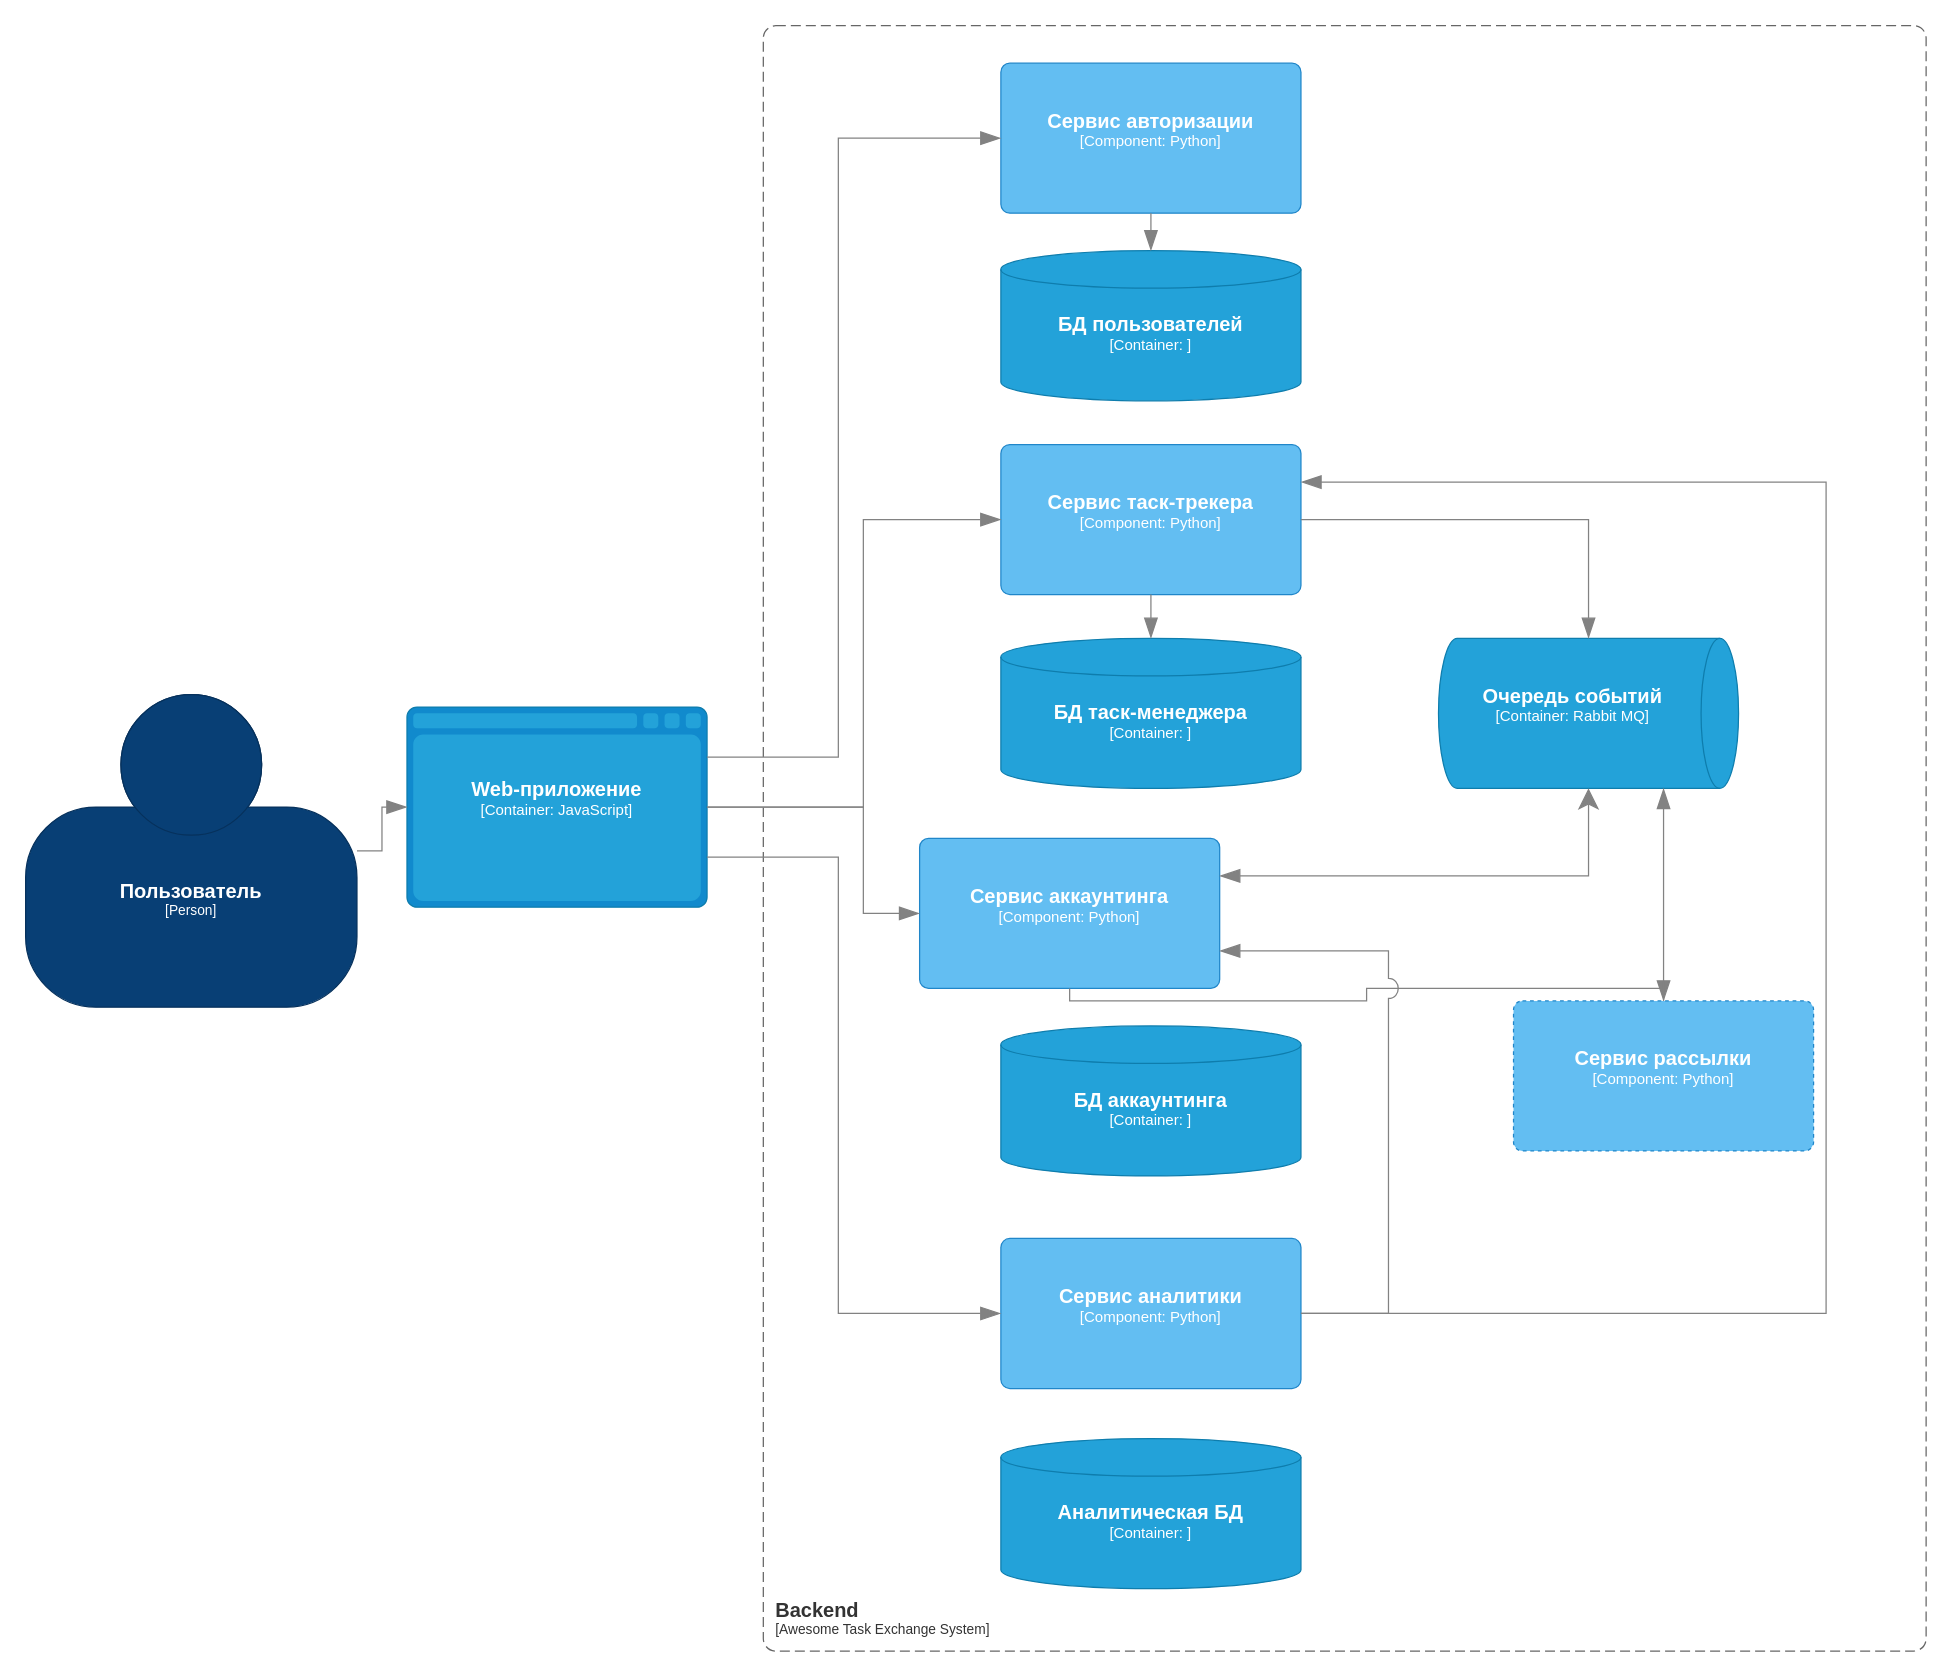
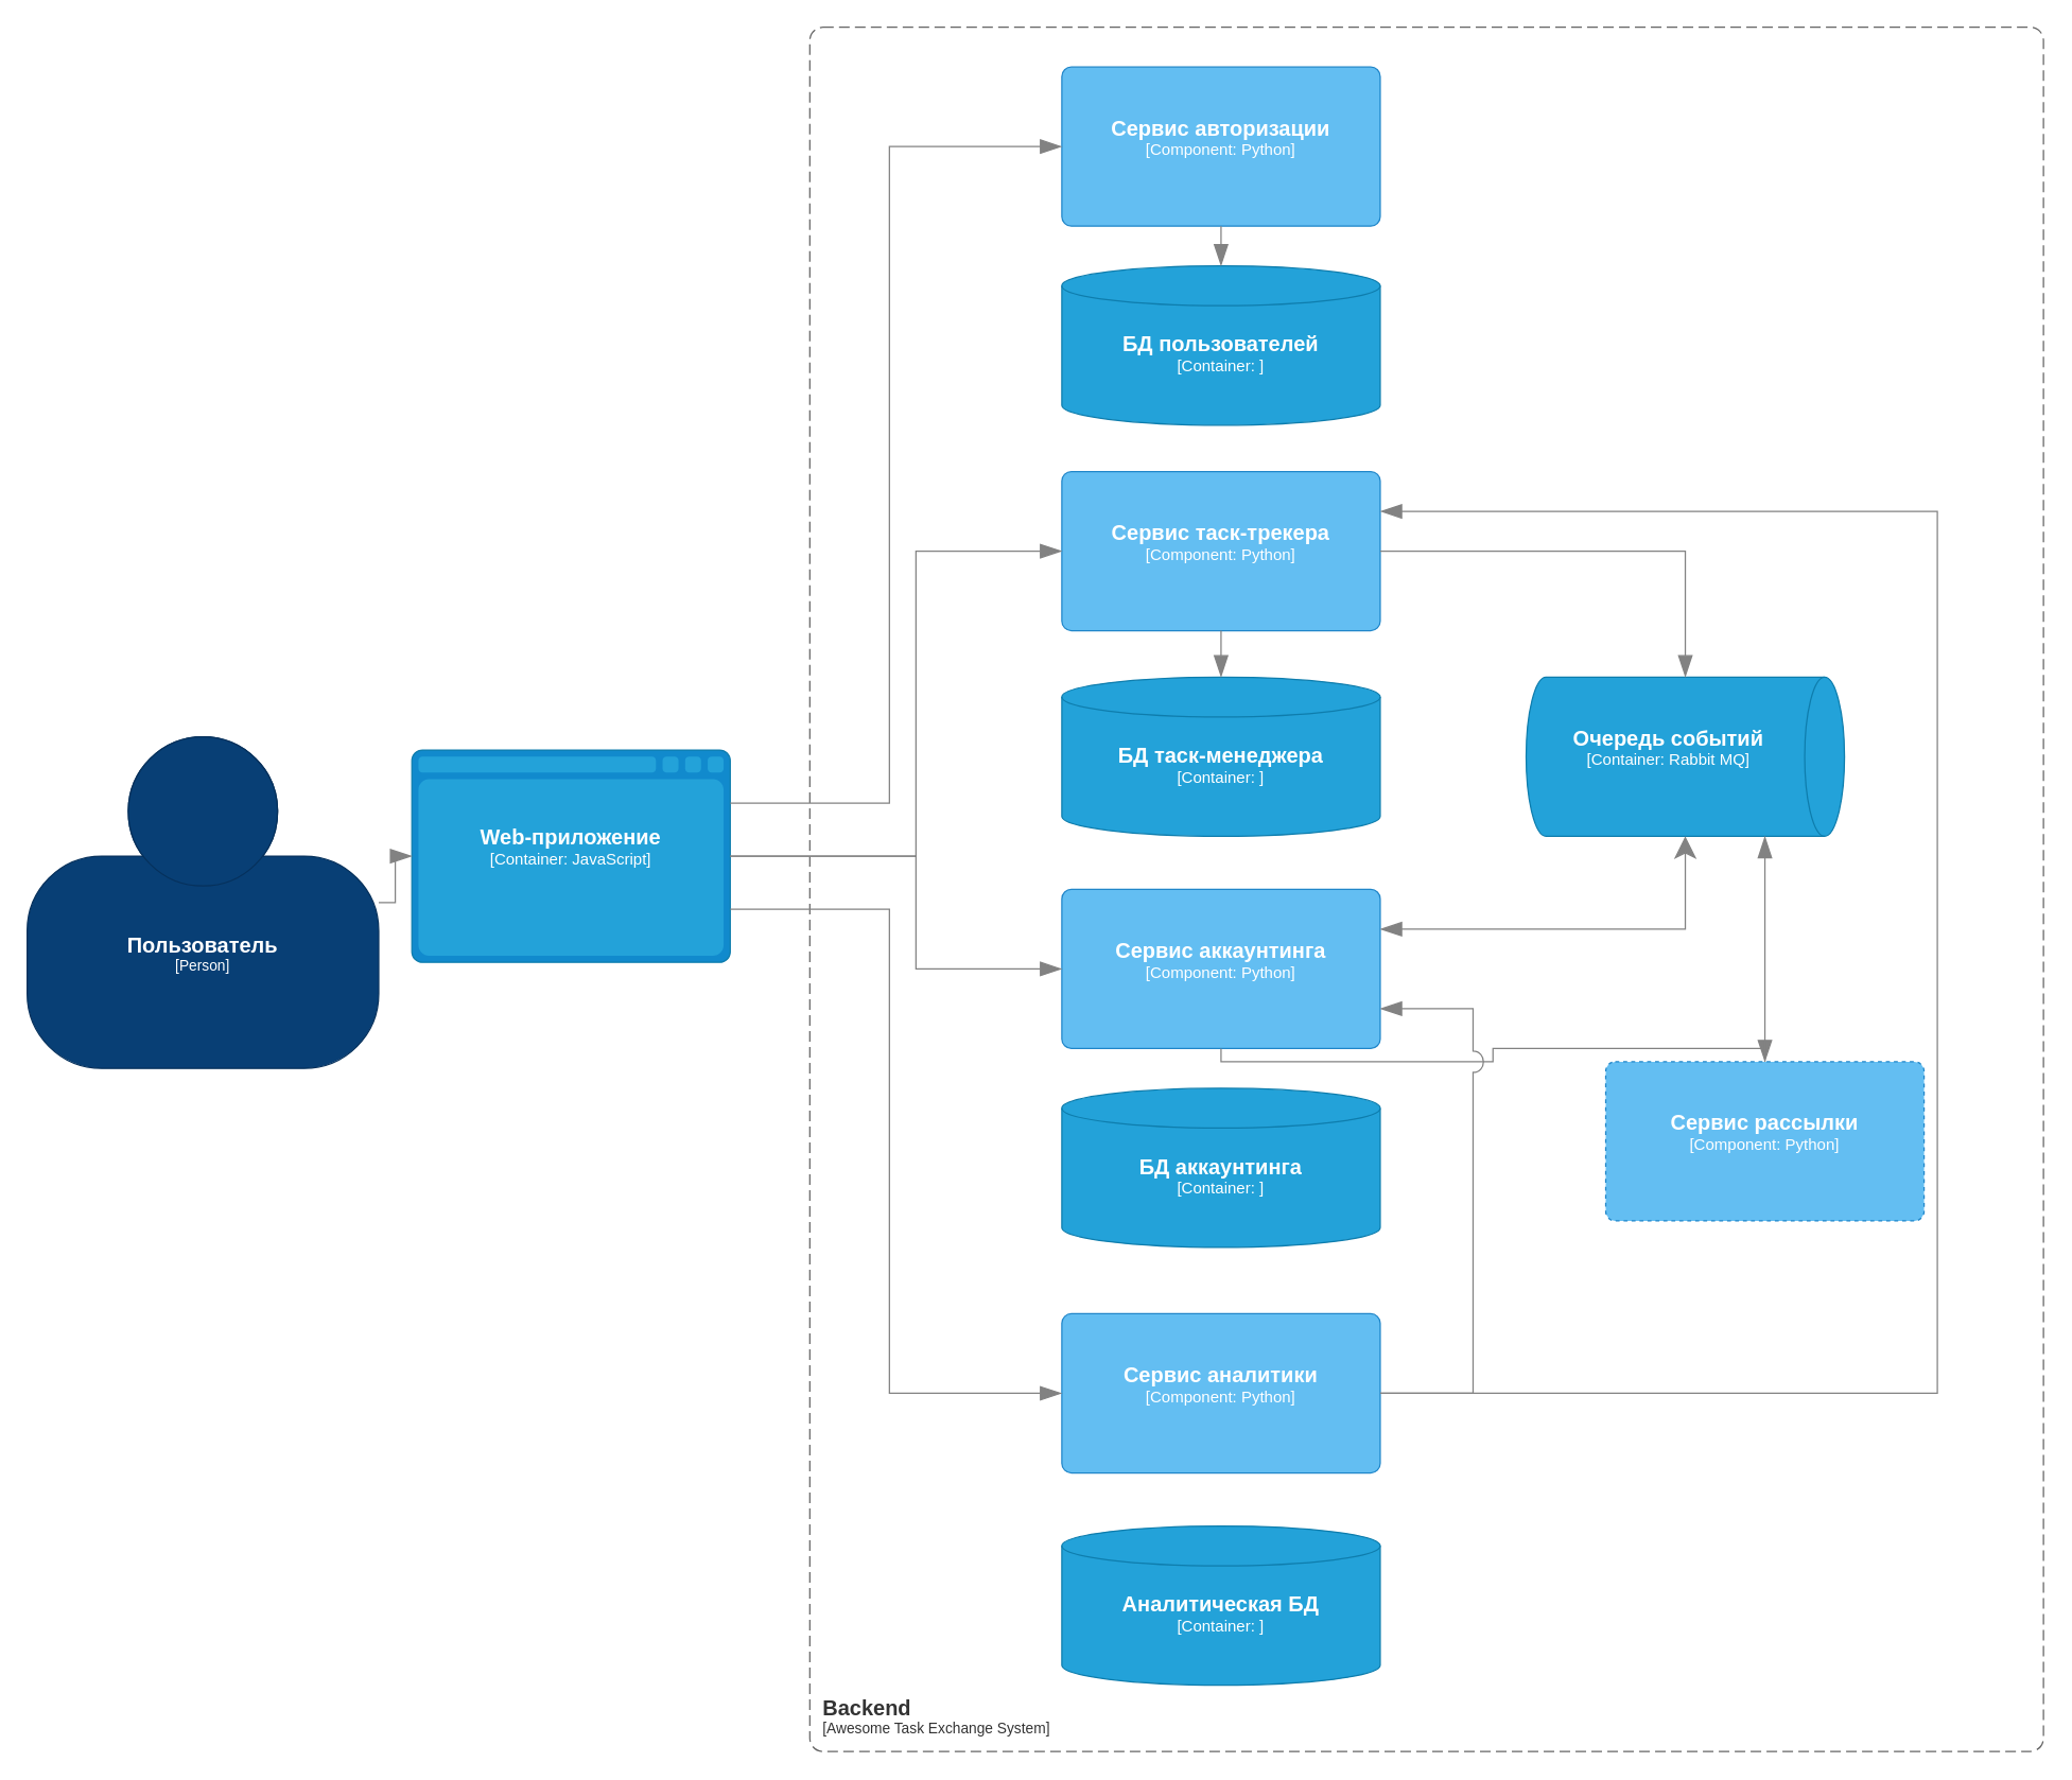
- <mxCell id="3" value="&lt;font style=&quot;font-size: 16px&quot;&gt;&lt;b&gt;Web-приложение&lt;/b&gt;&lt;/font&gt;&lt;div&gt;[Container:&amp;nbsp;JavaScript]&lt;/div&gt;&lt;br&gt;&lt;div&gt;&lt;font style=&quot;font-size: 11px&quot;&gt;&lt;font color=&quot;#E6E6E6&quot;&gt;&lt;/font&gt;&lt;/div&gt;" style="shape=mxgraph.c4.webBrowserContainer2;whiteSpace=wrap;html=1;boundedLbl=1;rounded=0;labelBackgroundColor=none;strokeColor=#118ACD;fillColor=#23A2D9;strokeColor=#118ACD;strokeColor2=#0E7DAD;fontSize=12;fontColor=#ffffff;align=center;metaEdit=1;points=[[0.5,0,0],[1,0.25,0],[1,0.5,0],[1,0.75,0],[0.5,1,0],[0,0.75,0],[0,0.5,0],[0,0.25,0]];resizable=0;" parent="1" vertex="1"><mxGeometry x="325" y="565" width="240" height="160" as="geometry" /></mxCell>
+ <mxCell id="3" value="&lt;font style=&quot;font-size: 16px&quot;&gt;&lt;b&gt;Web-приложение&lt;/b&gt;&lt;/font&gt;&lt;div&gt;[Container:&amp;nbsp;JavaScript]&lt;/div&gt;&lt;br&gt;&lt;div&gt;&lt;font style=&quot;font-size: 11px&quot;&gt;&lt;font color=&quot;#E6E6E6&quot;&gt;&lt;/font&gt;&lt;/div&gt;" style="shape=mxgraph.c4.webBrowserContainer2;whiteSpace=wrap;html=1;boundedLbl=1;rounded=0;labelBackgroundColor=none;strokeColor=#118ACD;fillColor=#23A2D9;strokeColor=#118ACD;strokeColor2=#0E7DAD;fontSize=12;fontColor=#ffffff;align=center;metaEdit=1;points=[[0.5,0,0],[1,0.25,0],[1,0.5,0],[1,0.75,0],[0.5,1,0],[0,0.75,0],[0,0.5,0],[0,0.25,0]];resizable=0;" parent="1" vertex="1"><mxGeometry x="310" y="565" width="240" height="160" as="geometry" /></mxCell>
- <mxCell id="8" value="&lt;font style=&quot;font-size: 16px&quot;&gt;&lt;b&gt;Сервис аккаунтинга&lt;/b&gt;&lt;/font&gt;&lt;div&gt;[Component: Python]&lt;/div&gt;&lt;br&gt;&lt;div&gt;&lt;font style=&quot;font-size: 11px&quot;&gt;&lt;/font&gt;&lt;/div&gt;" style="rounded=1;whiteSpace=wrap;html=1;labelBackgroundColor=none;fillColor=#63BEF2;fontColor=#ffffff;align=center;arcSize=6;strokeColor=#2086C9;metaEdit=1;resizable=0;points=[[0.25,0,0],[0.5,0,0],[0.75,0,0],[1,0.25,0],[1,0.5,0],[1,0.75,0],[0.75,1,0],[0.5,1,0],[0.25,1,0],[0,0.75,0],[0,0.5,0],[0,0.25,0]];" parent="1" vertex="1"><mxGeometry x="735" y="670" width="240" height="120" as="geometry" /></mxCell>
+ <mxCell id="8" value="&lt;font style=&quot;font-size: 16px&quot;&gt;&lt;b&gt;Сервис аккаунтинга&lt;/b&gt;&lt;/font&gt;&lt;div&gt;[Component: Python]&lt;/div&gt;&lt;br&gt;&lt;div&gt;&lt;font style=&quot;font-size: 11px&quot;&gt;&lt;/font&gt;&lt;/div&gt;" style="rounded=1;whiteSpace=wrap;html=1;labelBackgroundColor=none;fillColor=#63BEF2;fontColor=#ffffff;align=center;arcSize=6;strokeColor=#2086C9;metaEdit=1;resizable=0;points=[[0.25,0,0],[0.5,0,0],[0.75,0,0],[1,0.25,0],[1,0.5,0],[1,0.75,0],[0.75,1,0],[0.5,1,0],[0.25,1,0],[0,0.75,0],[0,0.5,0],[0,0.25,0]];" parent="1" vertex="1"><mxGeometry x="800" y="670" width="240" height="120" as="geometry" /></mxCell>
